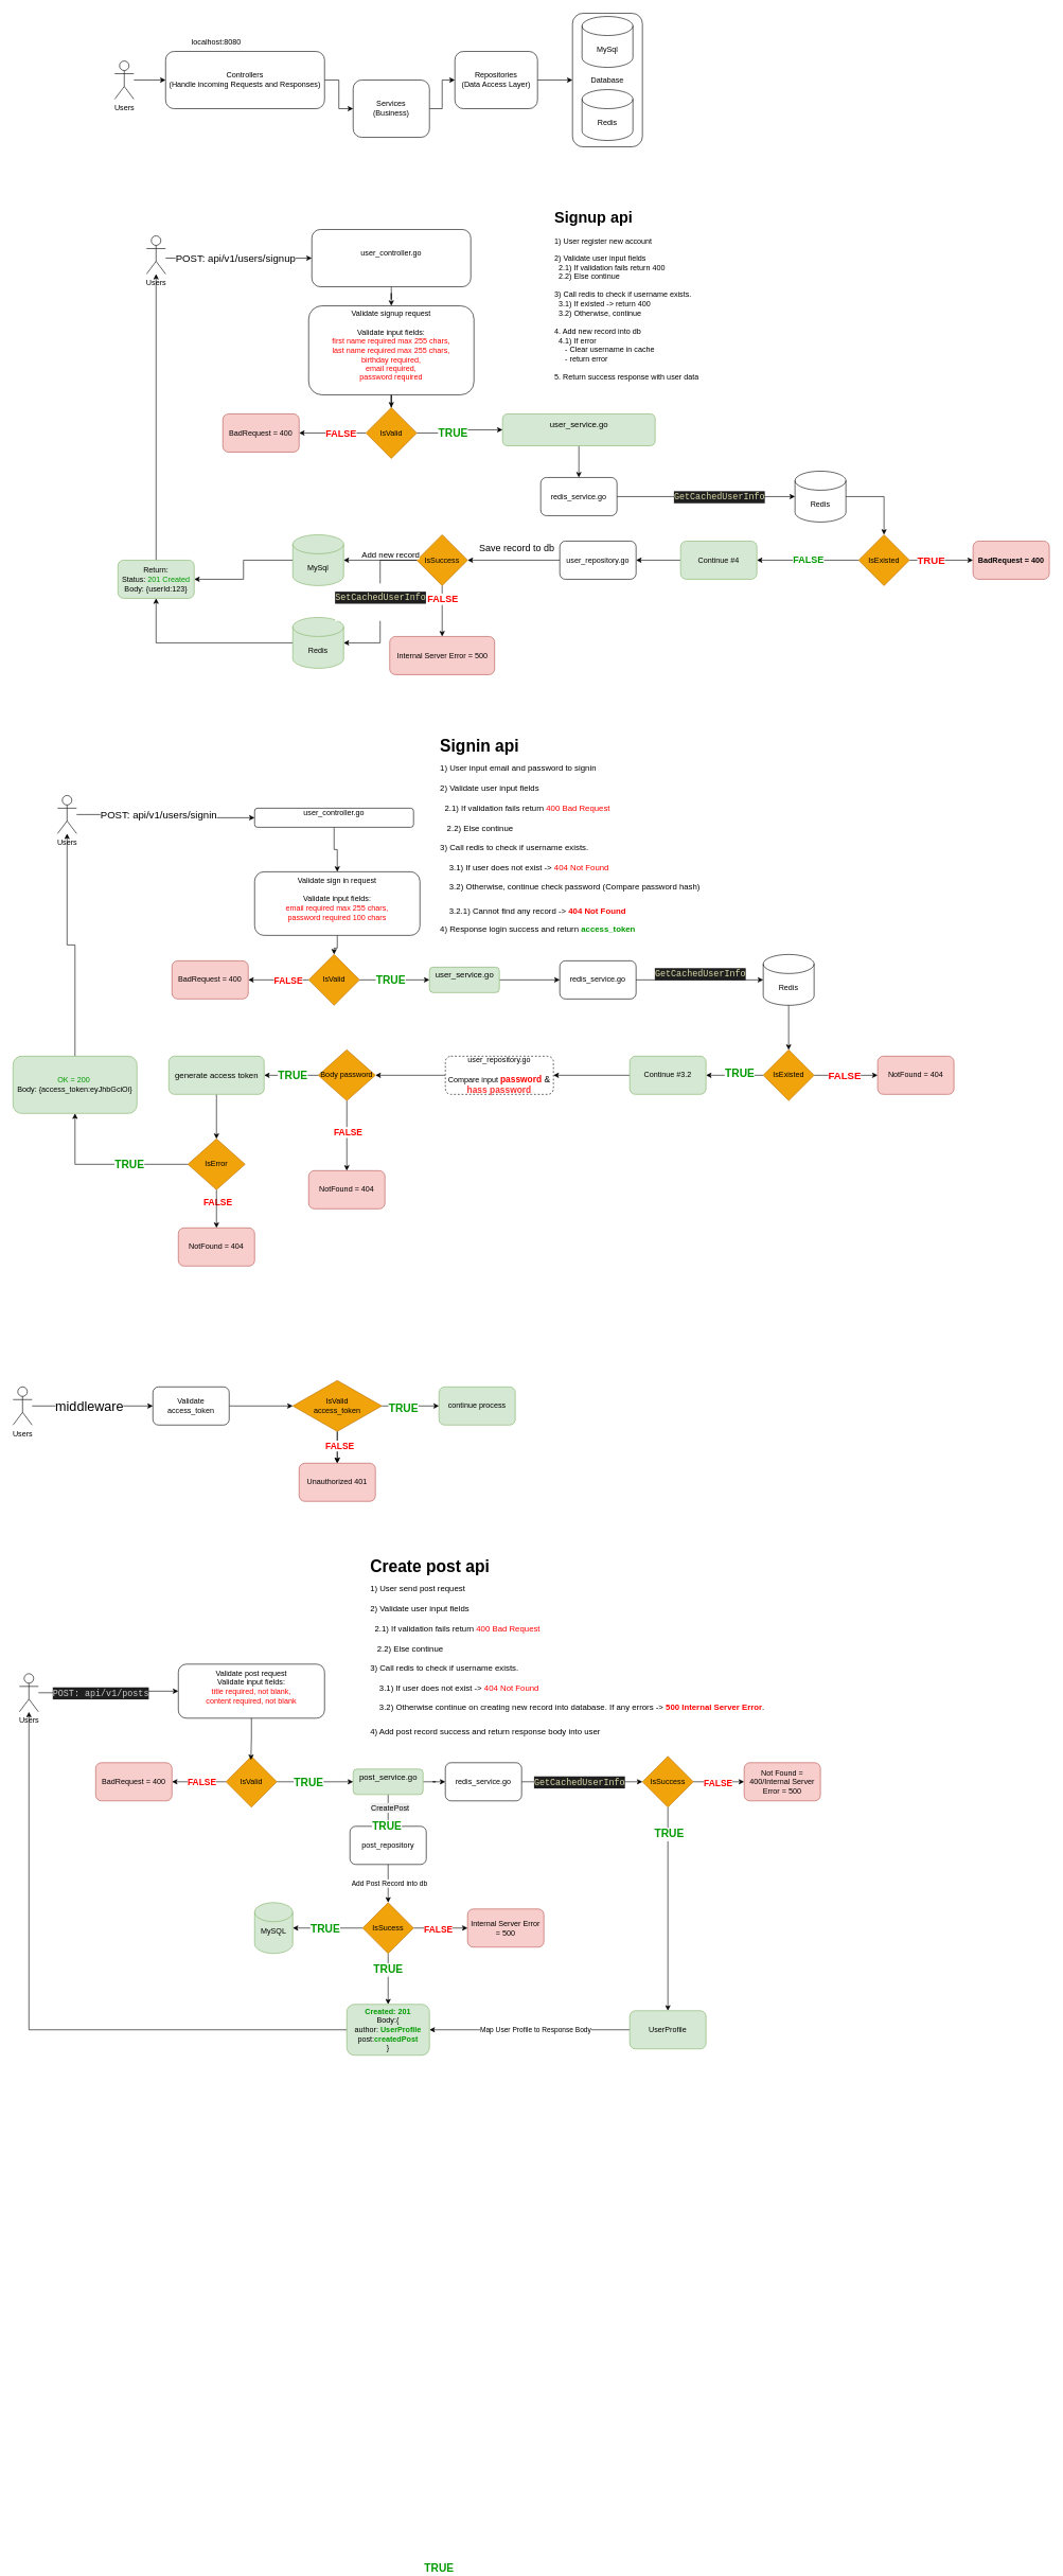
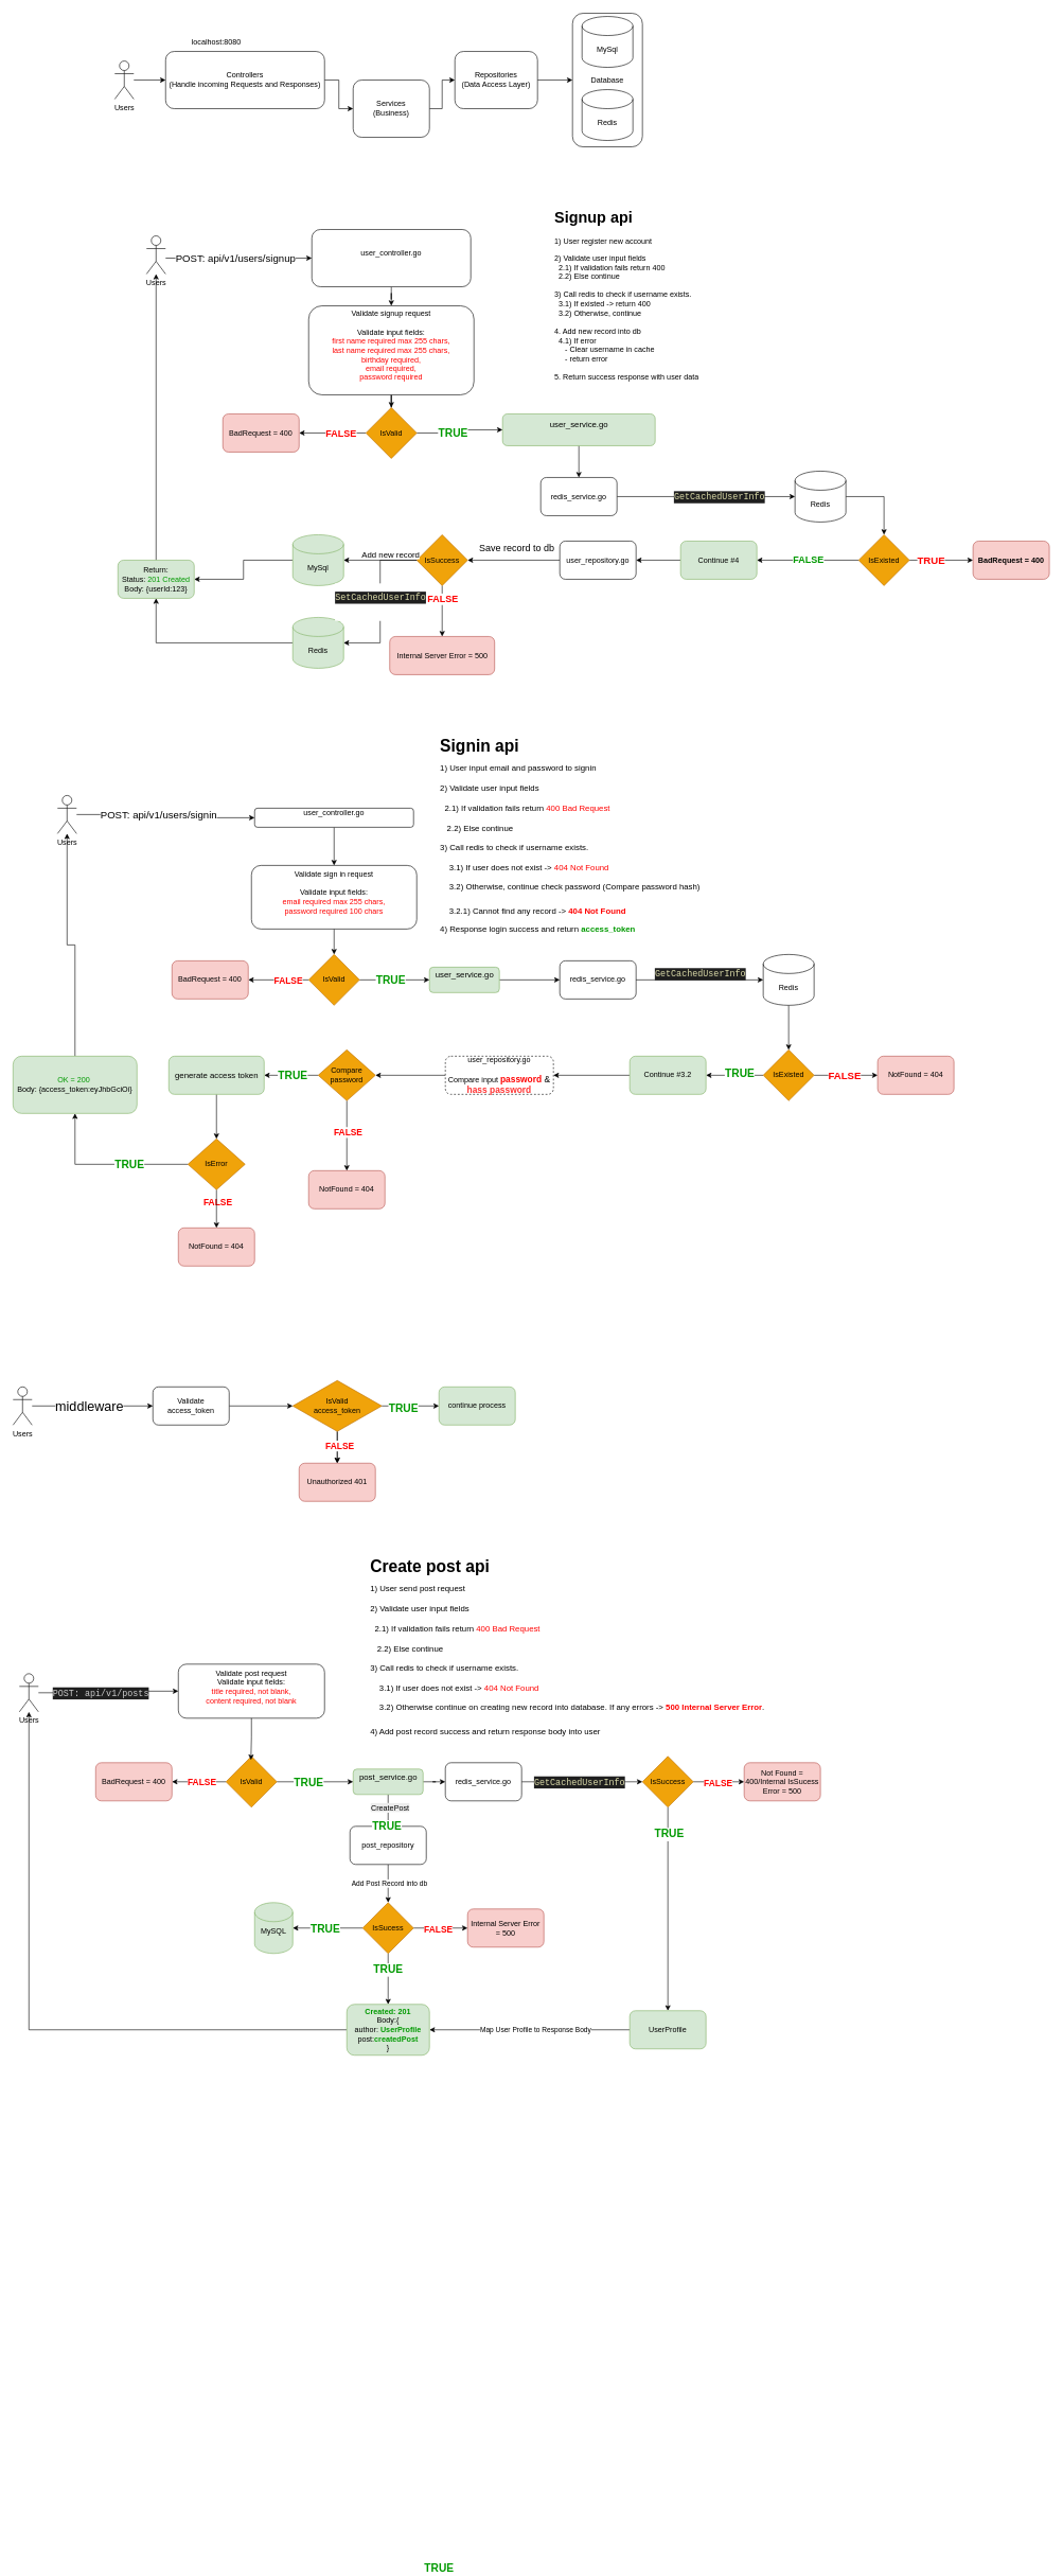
- <mxCell id="45" value="Validate sign in request&lt;div&gt;&lt;br&gt;&lt;div&gt;Validate input fields: &lt;br&gt;&lt;font style=&quot;color: rgb(255, 0, 0);&quot;&gt;email required max 255 chars,&lt;br&gt;password required 100 chars&lt;/font&gt;&lt;br&gt;&lt;/div&gt;&lt;/div&gt;&lt;div&gt;&lt;br&gt;&lt;/div&gt;" style="rounded=1;whiteSpace=wrap;html=1;" parent="1" vertex="1"><mxGeometry x="400" y="1370" width="260" height="100" as="geometry" /></mxCell>
+ <mxCell id="45" value="Validate sign in request&lt;div&gt;&lt;br&gt;&lt;div&gt;Validate input fields: &lt;br&gt;&lt;font style=&quot;color: rgb(255, 0, 0);&quot;&gt;email required max 255 chars,&lt;br&gt;password required 100 chars&lt;/font&gt;&lt;br&gt;&lt;/div&gt;&lt;/div&gt;&lt;div&gt;&lt;br&gt;&lt;/div&gt;" style="rounded=1;whiteSpace=wrap;html=1;" parent="1" vertex="1"><mxGeometry x="395" y="1360" width="260" height="100" as="geometry" /></mxCell>
- <mxCell id="90" value="Body password" style="rhombus;whiteSpace=wrap;html=1;fillColor=#f0a30a;strokeColor=#BD7000;fontColor=#000000;" parent="1" vertex="1"><mxGeometry x="500" y="1650" width="90" height="80" as="geometry" /></mxCell>
+ <mxCell id="90" value="Compare password" style="rhombus;whiteSpace=wrap;html=1;fillColor=#f0a30a;strokeColor=#BD7000;fontColor=#000000;" parent="1" vertex="1"><mxGeometry x="500" y="1650" width="90" height="80" as="geometry" /></mxCell>
- <mxCell id="149" value="Not Found = 400/Internal Server Error = 500" style="whiteSpace=wrap;html=1;rounded=1;fillColor=#f8cecc;strokeColor=#b85450;" vertex="1" parent="1"><mxGeometry x="1170" y="2771" width="120" height="60" as="geometry" /></mxCell>
+ <mxCell id="149" value="Not Found = 400/Internal IsSucess Error = 500" style="whiteSpace=wrap;html=1;rounded=1;fillColor=#f8cecc;strokeColor=#b85450;" vertex="1" parent="1"><mxGeometry x="1170" y="2771" width="120" height="60" as="geometry" /></mxCell>
